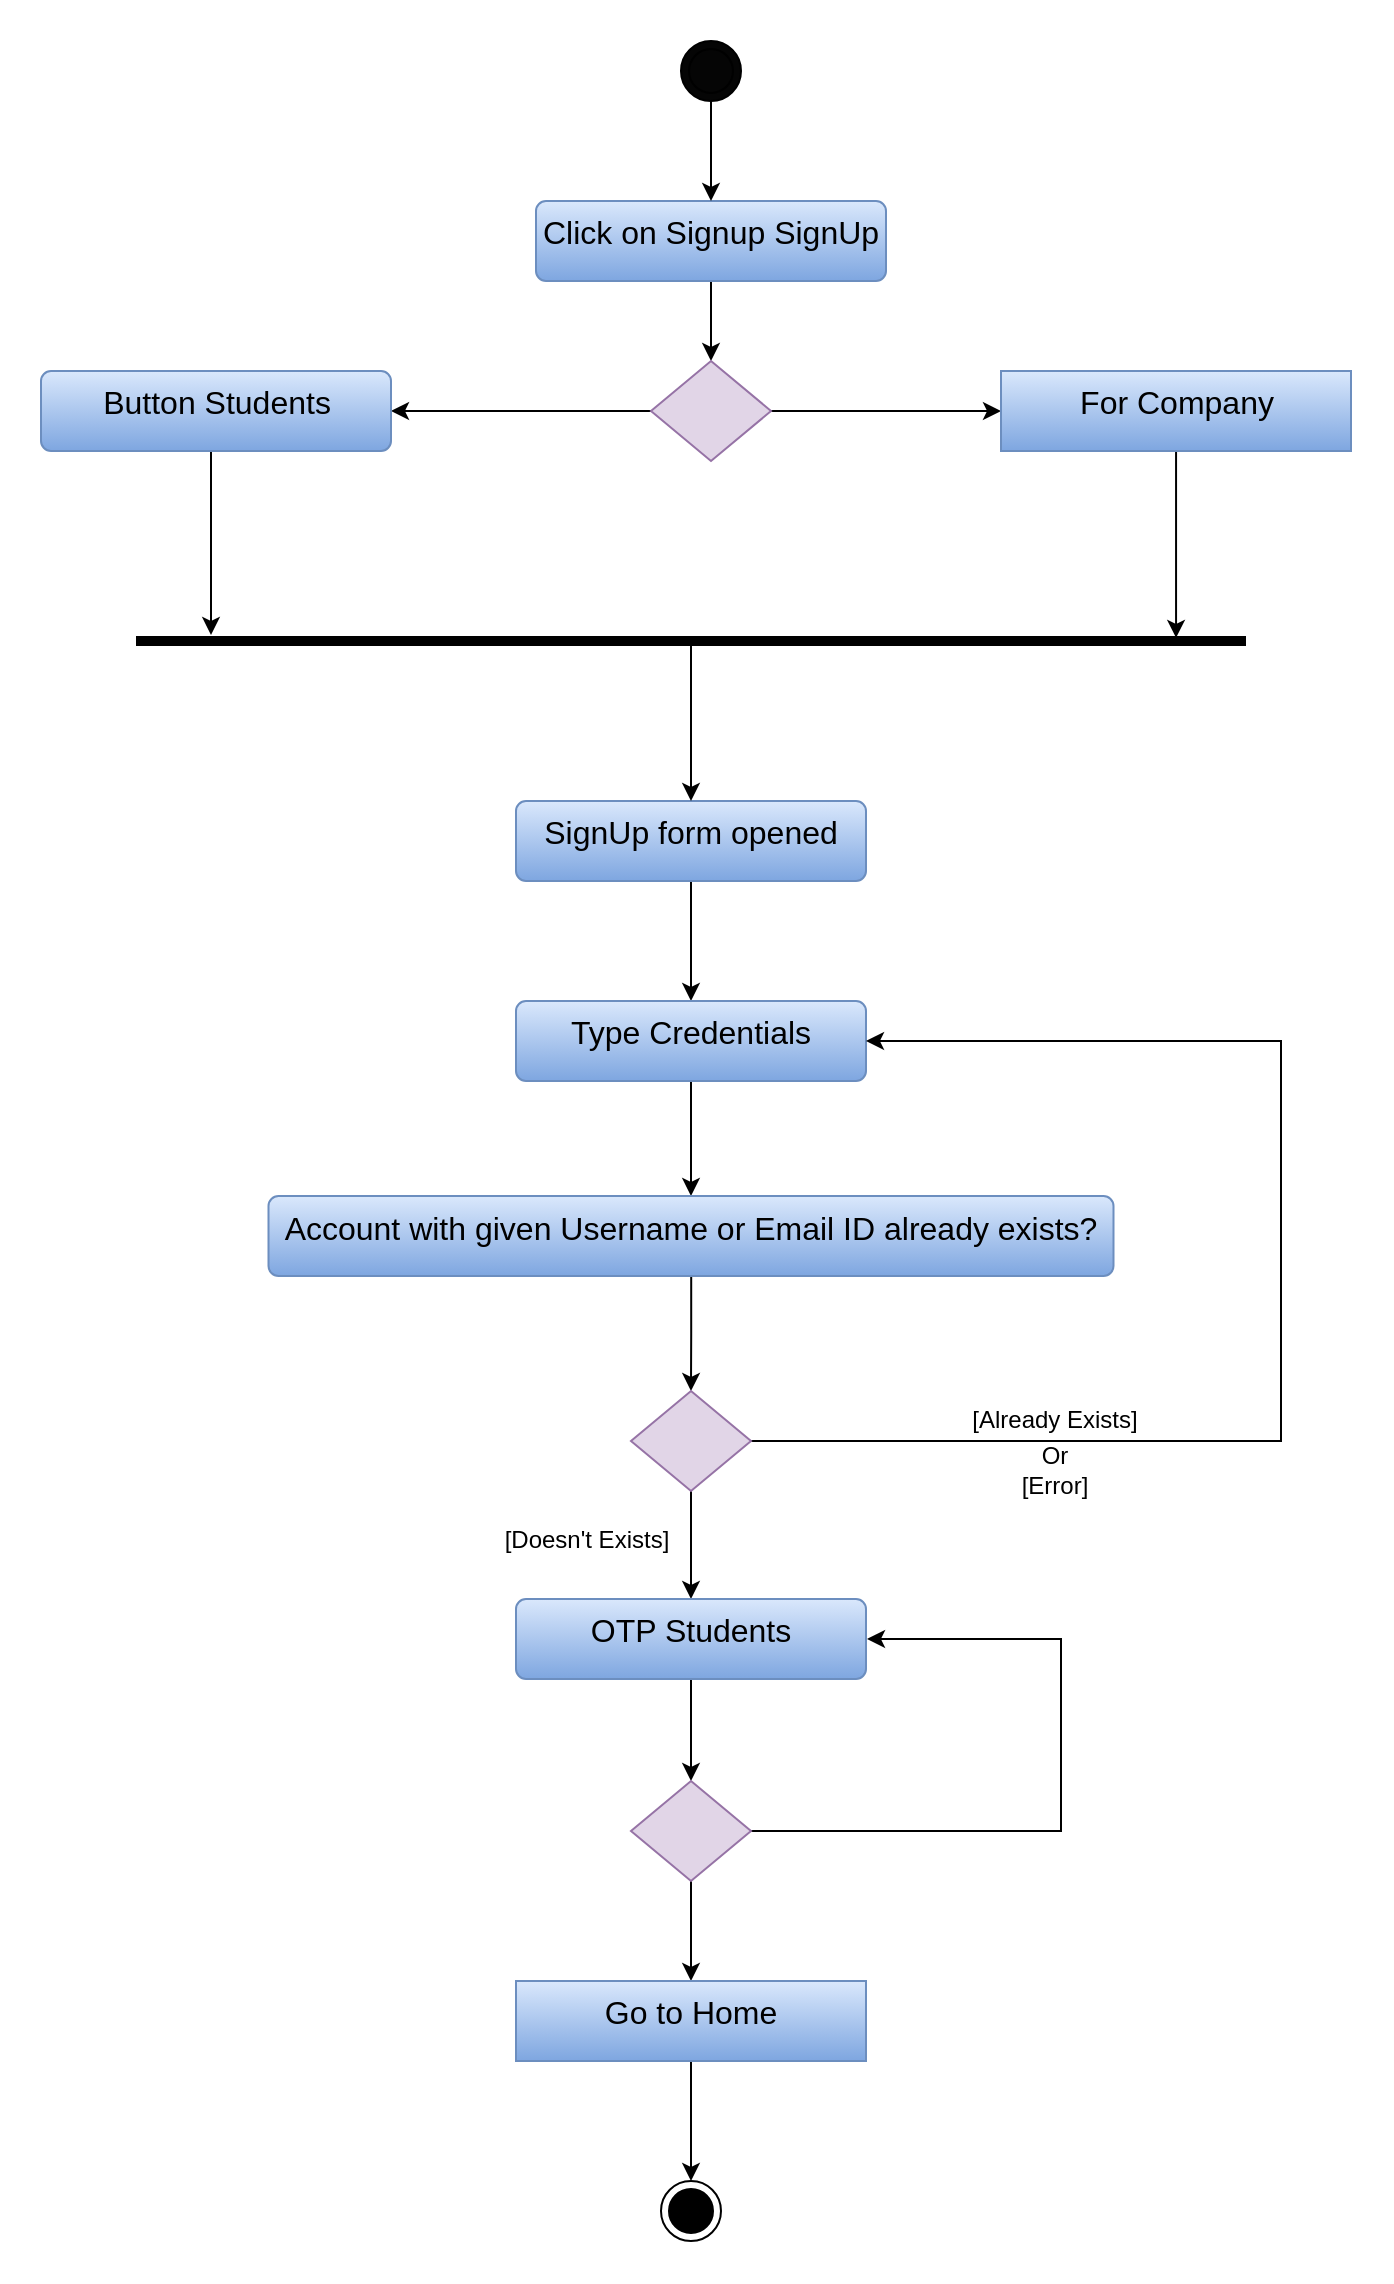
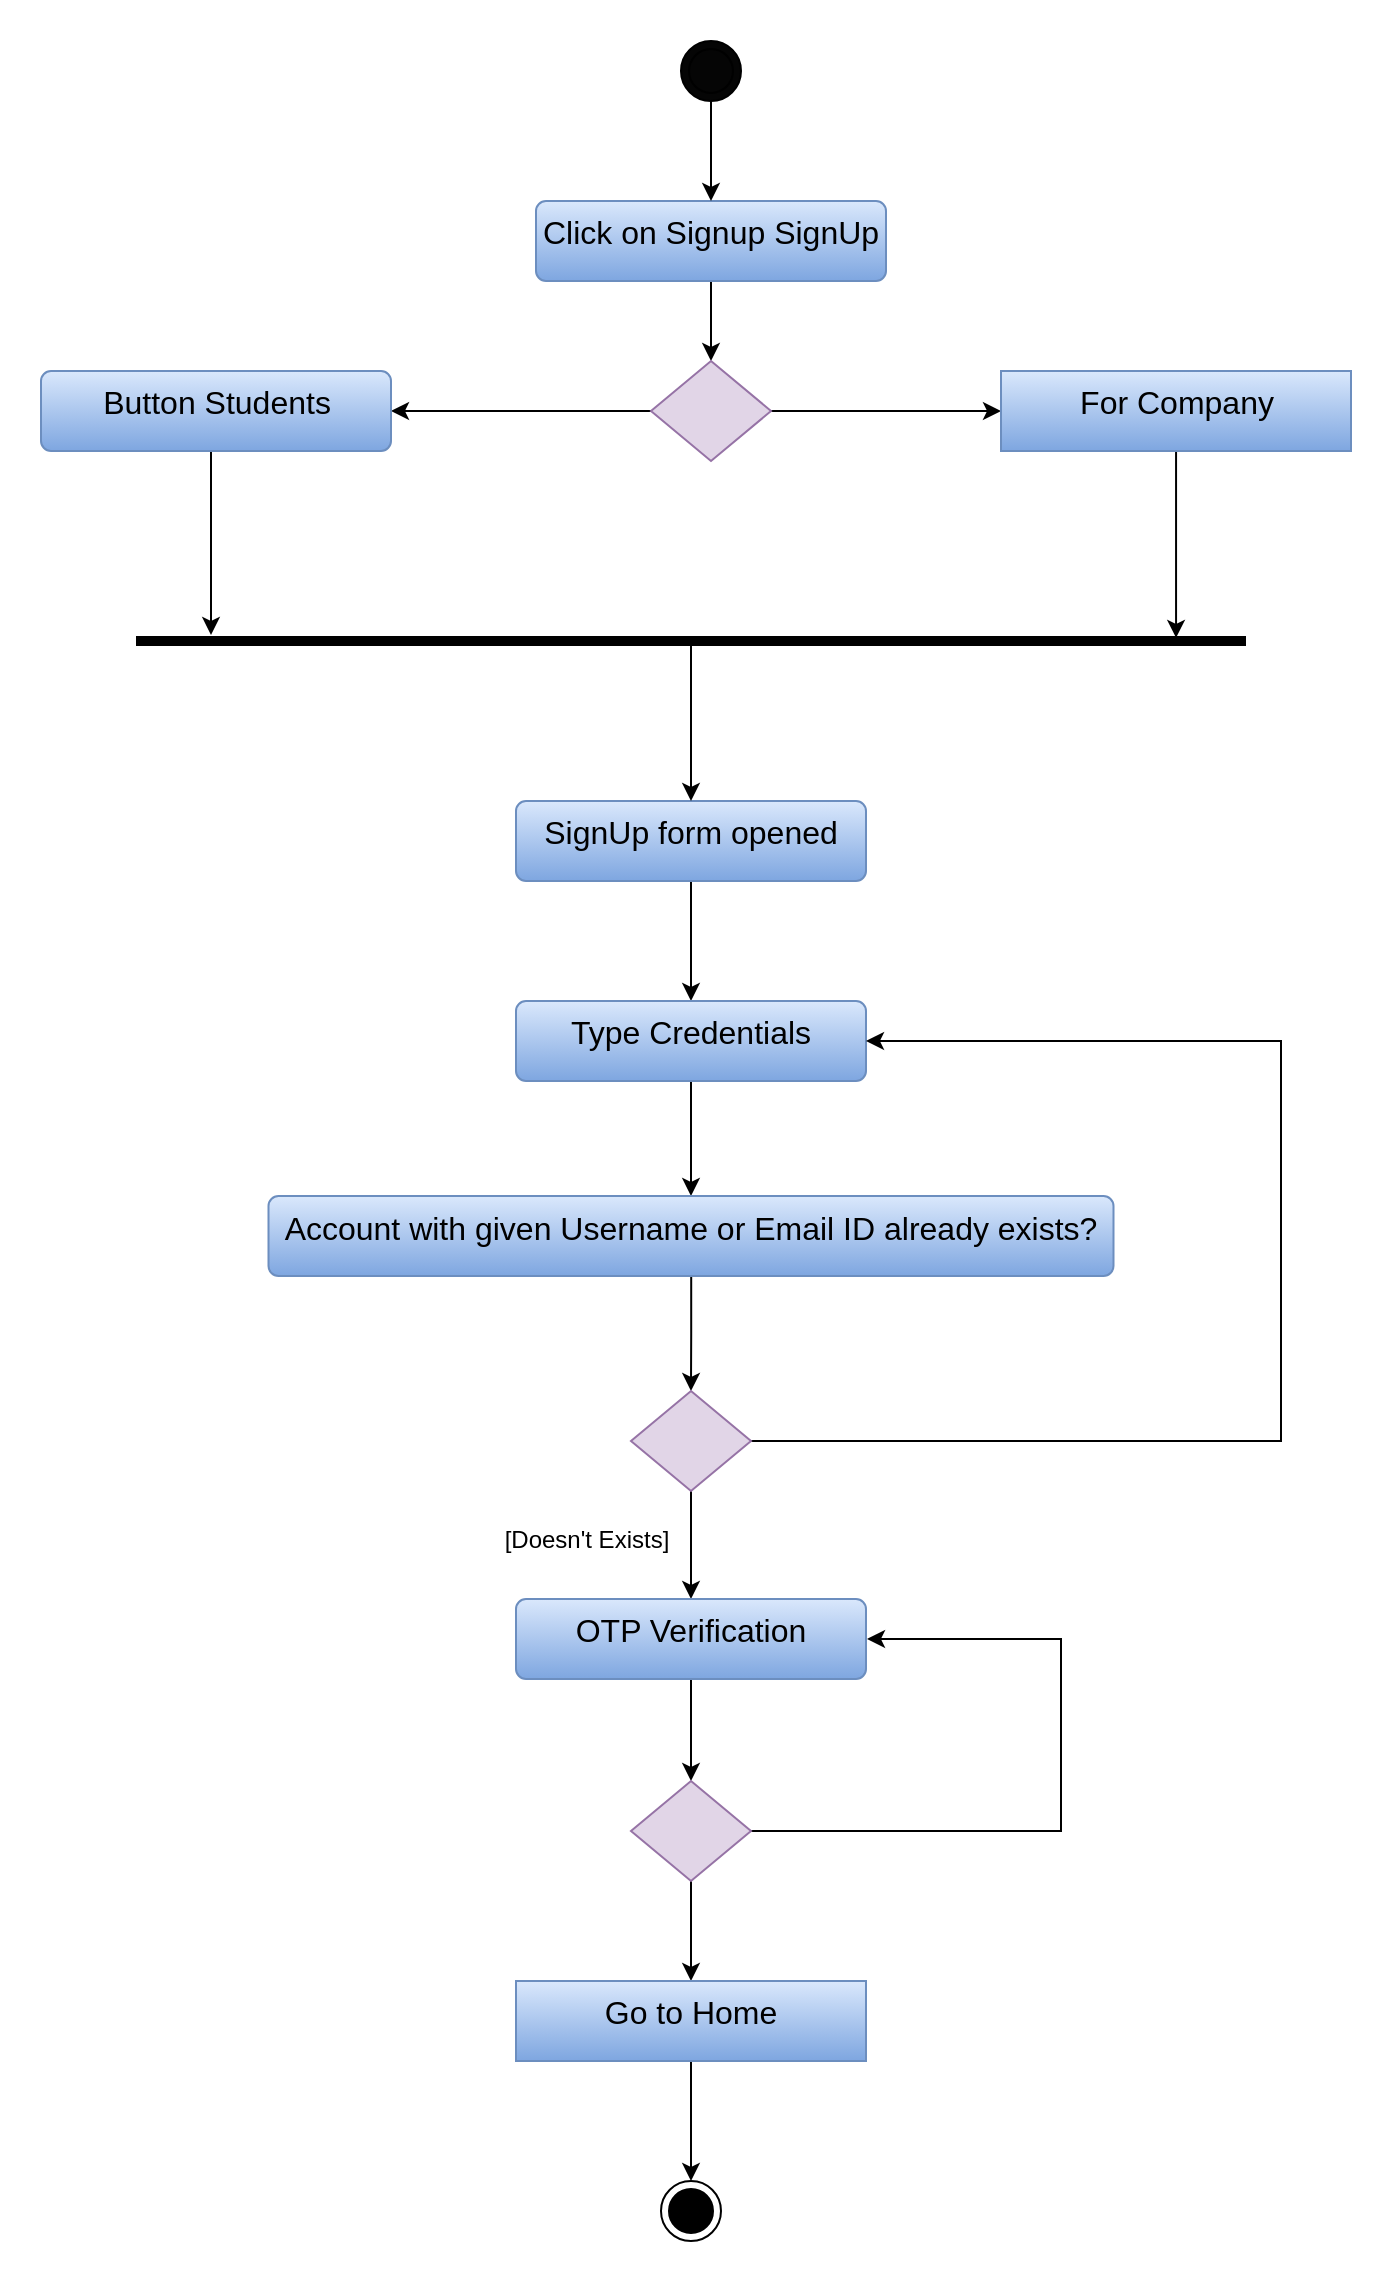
- <mxCell id="17" value="[Already Exists]" style="text;html=1;strokeColor=none;fillColor=none;align=center;verticalAlign=middle;whiteSpace=wrap;rounded=0;" parent="1" vertex="1"><mxGeometry x="475" y="700" width="105" height="20" as="geometry" /></mxCell>
- <mxCell id="22" value="Or&lt;br&gt;[Error]" style="text;html=1;strokeColor=none;fillColor=none;align=center;verticalAlign=middle;whiteSpace=wrap;rounded=0;" parent="1" vertex="1"><mxGeometry x="475" y="725" width="105" height="20" as="geometry" /></mxCell>
- <mxCell id="16" value="&lt;span style=&quot;font-size: 16px&quot;&gt;OTP Students&lt;/span&gt;" style="html=1;align=center;verticalAlign=top;rounded=1;absoluteArcSize=1;arcSize=10;dashed=0;gradientColor=#7ea6e0;fillColor=#dae8fc;strokeColor=#6c8ebf;" parent="1" vertex="1"><mxGeometry x="257.5" y="799" width="175" height="40" as="geometry" /></mxCell>
+ <mxCell id="16" value="&lt;span style=&quot;font-size: 16px&quot;&gt;OTP Verification&lt;/span&gt;" style="html=1;align=center;verticalAlign=top;rounded=1;absoluteArcSize=1;arcSize=10;dashed=0;gradientColor=#7ea6e0;fillColor=#dae8fc;strokeColor=#6c8ebf;" parent="1" vertex="1"><mxGeometry x="257.5" y="799" width="175" height="40" as="geometry" /></mxCell>
